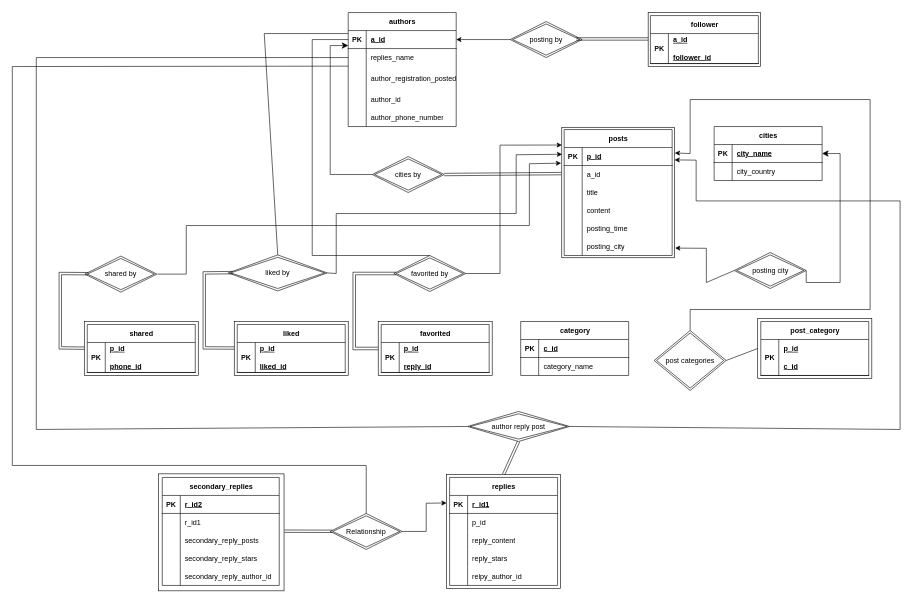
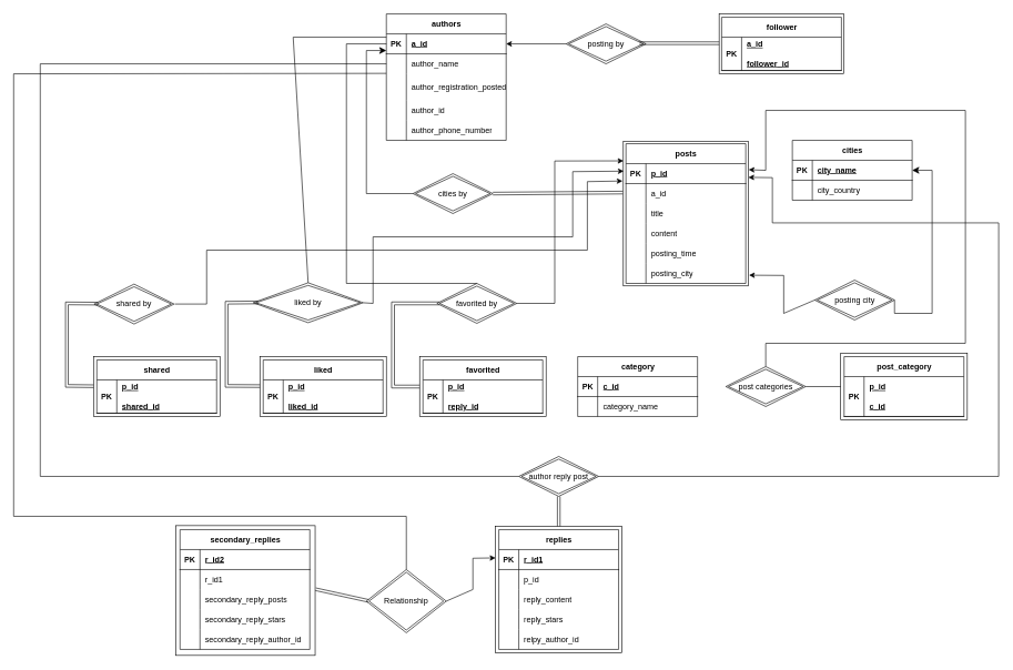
- <mxCell id="9" value="replies_name" style="shape=partialRectangle;connectable=0;fillColor=none;top=0;left=0;bottom=0;right=0;align=left;spacingLeft=6;overflow=hidden;whiteSpace=wrap;html=1;" parent="7" vertex="1"><mxGeometry x="30" width="150" height="30" as="geometry"><mxRectangle width="150" height="30" as="alternateBounds" /></mxGeometry></mxCell>
+ <mxCell id="9" value="author_name" style="shape=partialRectangle;connectable=0;fillColor=none;top=0;left=0;bottom=0;right=0;align=left;spacingLeft=6;overflow=hidden;whiteSpace=wrap;html=1;" parent="7" vertex="1"><mxGeometry x="30" width="150" height="30" as="geometry"><mxRectangle width="150" height="30" as="alternateBounds" /></mxGeometry></mxCell>
- <mxCell id="71" value="p_id&lt;br&gt;&lt;br&gt;phone_id" style="shape=partialRectangle;connectable=0;fillColor=none;top=0;left=0;bottom=0;right=0;align=left;spacingLeft=6;fontStyle=5;overflow=hidden;whiteSpace=wrap;html=1;" parent="69" vertex="1"><mxGeometry x="30" width="150" height="50" as="geometry"><mxRectangle width="150" height="50" as="alternateBounds" /></mxGeometry></mxCell>
+ <mxCell id="71" value="p_id&lt;br&gt;&lt;br&gt;shared_id" style="shape=partialRectangle;connectable=0;fillColor=none;top=0;left=0;bottom=0;right=0;align=left;spacingLeft=6;fontStyle=5;overflow=hidden;whiteSpace=wrap;html=1;" parent="69" vertex="1"><mxGeometry x="30" width="150" height="50" as="geometry"><mxRectangle width="150" height="50" as="alternateBounds" /></mxGeometry></mxCell>
- <mxCell id="128" value="post categories" style="shape=rhombus;double=1;perimeter=rhombusPerimeter;whiteSpace=wrap;html=1;align=center;" parent="1" vertex="1"><mxGeometry x="1090" y="550" width="120" height="100" as="geometry" /></mxCell>
+ <mxCell id="128" value="post categories" style="shape=rhombus;double=1;perimeter=rhombusPerimeter;whiteSpace=wrap;html=1;align=center;" parent="1" vertex="1"><mxGeometry x="1090" y="550" width="120" height="60" as="geometry" /></mxCell>
- <mxCell id="132" value="author reply post" style="shape=rhombus;double=1;perimeter=rhombusPerimeter;whiteSpace=wrap;html=1;align=center;" parent="1" vertex="1"><mxGeometry x="779" y="685" width="170" height="50" as="geometry" /></mxCell>
+ <mxCell id="132" value="author reply post" style="shape=rhombus;double=1;perimeter=rhombusPerimeter;whiteSpace=wrap;html=1;align=center;" parent="1" vertex="1"><mxGeometry x="779" y="685" width="120" height="60" as="geometry" /></mxCell>
- <mxCell id="138" value="Relationship" style="shape=rhombus;double=1;perimeter=rhombusPerimeter;whiteSpace=wrap;html=1;align=center;" parent="1" vertex="1"><mxGeometry x="550" y="855" width="120" height="60" as="geometry" /></mxCell>
+ <mxCell id="138" value="Relationship" style="shape=rhombus;double=1;perimeter=rhombusPerimeter;whiteSpace=wrap;html=1;align=center;" parent="1" vertex="1"><mxGeometry x="550" y="855" width="120" height="95" as="geometry" /></mxCell>
